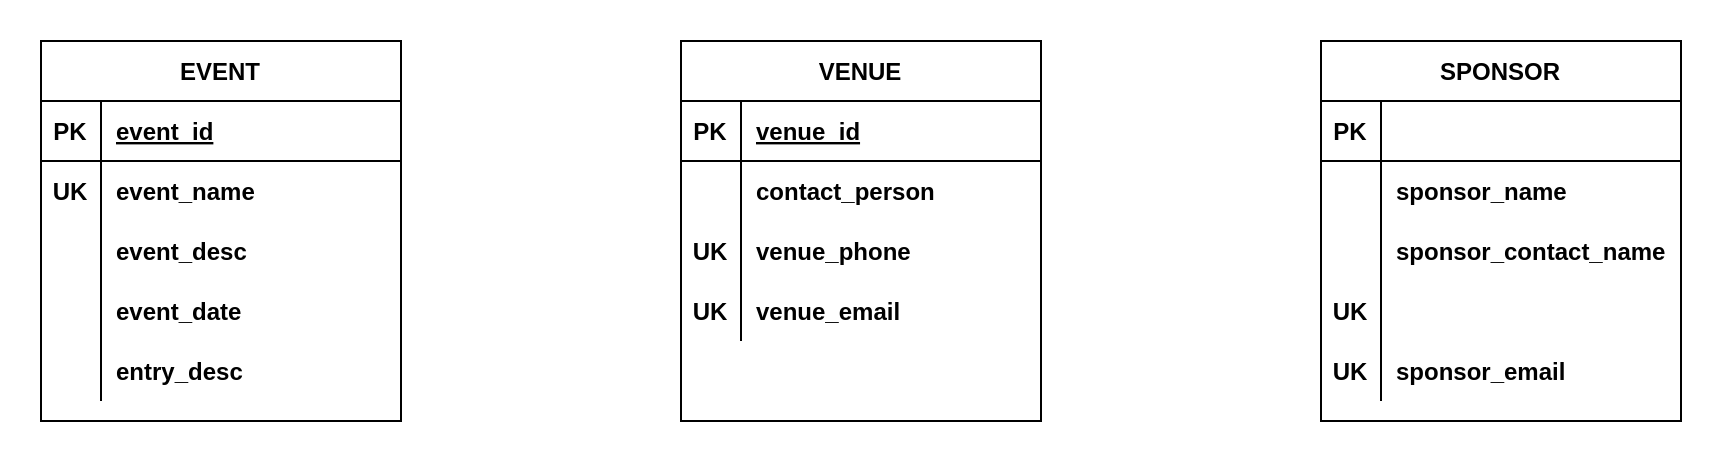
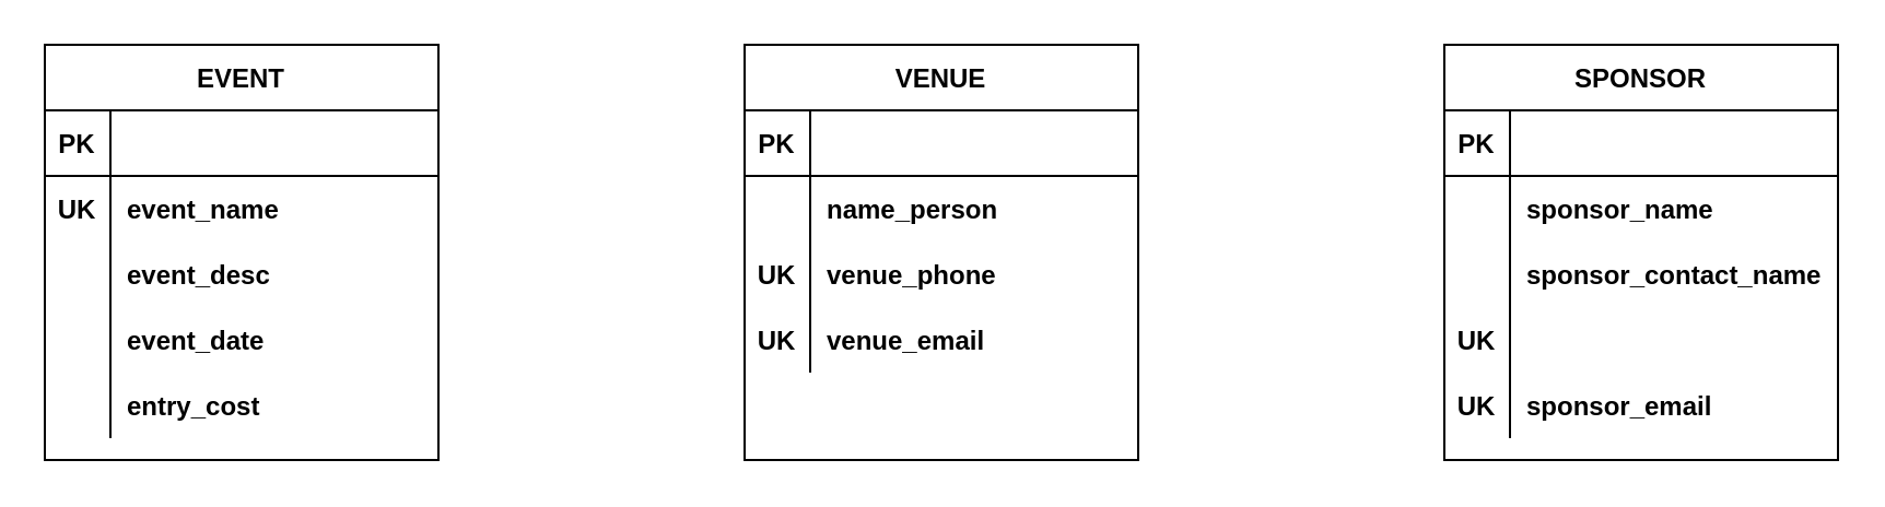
- <mxCell id="5" value="event_id" style="shape=partialRectangle;connectable=0;fillColor=none;top=0;left=0;bottom=0;right=0;align=left;spacingLeft=6;fontStyle=5;overflow=hidden;" vertex="1" parent="3"><mxGeometry x="30" width="150" height="30" as="geometry"><mxRectangle width="150" height="30" as="alternateBounds" /></mxGeometry></mxCell>
- <mxCell id="21" value="venue_id" style="shape=partialRectangle;connectable=0;fillColor=none;top=0;left=0;bottom=0;right=0;align=left;spacingLeft=6;fontStyle=5;overflow=hidden;" vertex="1" parent="19"><mxGeometry x="30" width="150" height="30" as="geometry"><mxRectangle width="150" height="30" as="alternateBounds" /></mxGeometry></mxCell>
- <mxCell id="24" value="contact_person" style="shape=partialRectangle;connectable=0;fillColor=none;top=0;left=0;bottom=0;right=0;align=left;spacingLeft=6;overflow=hidden;fontStyle=1" vertex="1" parent="22"><mxGeometry x="30" width="150" height="30" as="geometry"><mxRectangle width="150" height="30" as="alternateBounds" /></mxGeometry></mxCell>
+ <mxCell id="24" value="name_person" style="shape=partialRectangle;connectable=0;fillColor=none;top=0;left=0;bottom=0;right=0;align=left;spacingLeft=6;overflow=hidden;fontStyle=1" vertex="1" parent="22"><mxGeometry x="30" width="150" height="30" as="geometry"><mxRectangle width="150" height="30" as="alternateBounds" /></mxGeometry></mxCell>
- <mxCell id="17" value="entry_desc" style="shape=partialRectangle;connectable=0;fillColor=none;top=0;left=0;bottom=0;right=0;align=left;spacingLeft=6;overflow=hidden;fontStyle=1" vertex="1" parent="15"><mxGeometry x="30" width="150" height="30" as="geometry"><mxRectangle width="150" height="30" as="alternateBounds" /></mxGeometry></mxCell>
+ <mxCell id="17" value="entry_cost" style="shape=partialRectangle;connectable=0;fillColor=none;top=0;left=0;bottom=0;right=0;align=left;spacingLeft=6;overflow=hidden;fontStyle=1" vertex="1" parent="15"><mxGeometry x="30" width="150" height="30" as="geometry"><mxRectangle width="150" height="30" as="alternateBounds" /></mxGeometry></mxCell>
